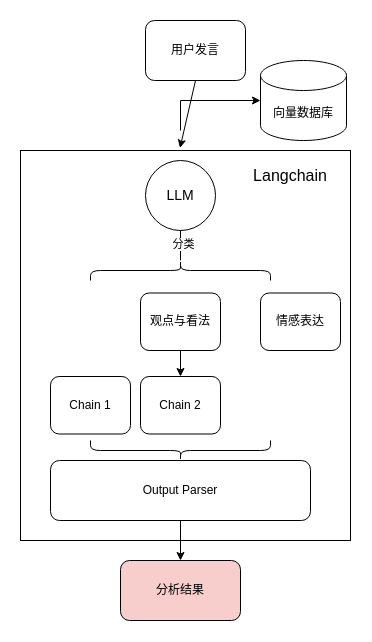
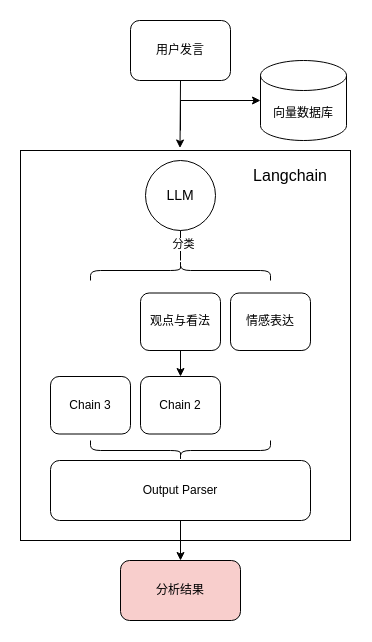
- <mxCell id="19" value="用户发言" style="rounded=1;whiteSpace=wrap;html=1;" vertex="1" parent="1"><mxGeometry x="145" y="20" width="100" height="60" as="geometry" /></mxCell>
+ <mxCell id="19" value="用户发言" style="rounded=1;whiteSpace=wrap;html=1;" vertex="1" parent="1"><mxGeometry x="130" y="20" width="100" height="60" as="geometry" /></mxCell>
- <mxCell id="10" value="情感表达" style="rounded=1;whiteSpace=wrap;html=1;" vertex="1" parent="1"><mxGeometry x="260" y="292.5" width="80" height="57.5" as="geometry" /></mxCell>
+ <mxCell id="10" value="情感表达" style="rounded=1;whiteSpace=wrap;html=1;" vertex="1" parent="1"><mxGeometry x="230" y="292.5" width="80" height="57.5" as="geometry" /></mxCell>
- <mxCell id="11" value="Chain 1" style="rounded=1;whiteSpace=wrap;html=1;" vertex="1" parent="1"><mxGeometry x="50" y="376" width="80" height="57.5" as="geometry" /></mxCell>
+ <mxCell id="11" value="Chain 3" style="rounded=1;whiteSpace=wrap;html=1;" vertex="1" parent="1"><mxGeometry x="50" y="376" width="80" height="57.5" as="geometry" /></mxCell>
